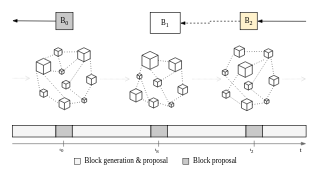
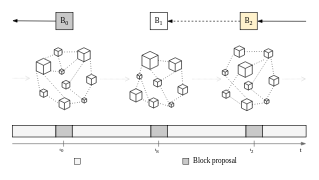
- <mxCell id="28" value="B&lt;sub&gt;1&lt;/sub&gt;" style="whiteSpace=wrap;html=1;aspect=fixed;fontFamily=Times New Roman;" parent="1" vertex="1"><mxGeometry x="250" y="20.5" width="50" height="35" as="geometry" /></mxCell>
+ <mxCell id="28" value="B&lt;sub&gt;1&lt;/sub&gt;" style="whiteSpace=wrap;html=1;aspect=fixed;fontFamily=Times New Roman;" parent="1" vertex="1"><mxGeometry x="250" y="20.5" width="28.5" height="28.5" as="geometry" /></mxCell>
- <mxCell id="89" value="Block generation &amp;amp; proposal" style="rounded=0;whiteSpace=wrap;html=1;fontSize=12;fontFamily=Times New Roman;strokeColor=none;fillColor=none;align=left;" parent="1" vertex="1"><mxGeometry x="139.33" y="259" width="144.72" height="18.89" as="geometry" /></mxCell>
